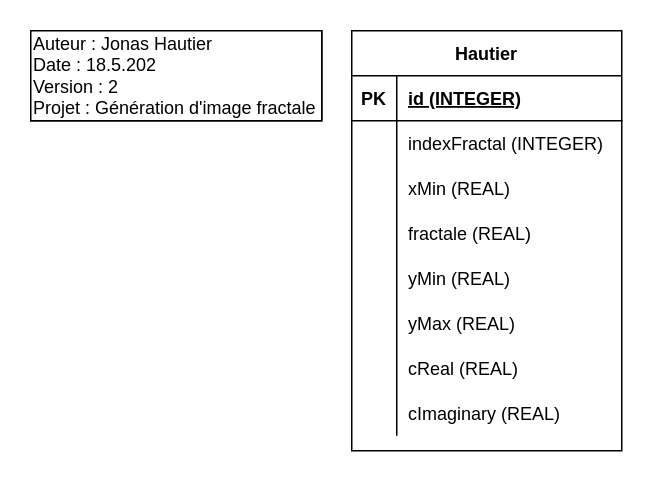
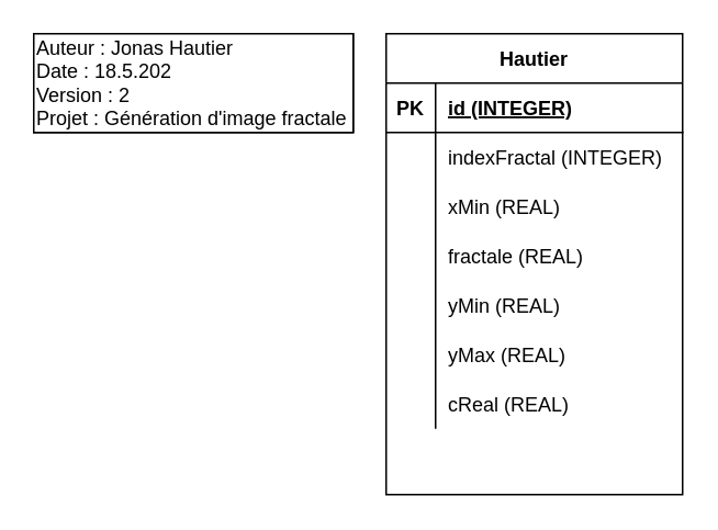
- <mxCell id="28" value="cImaginary (REAL)" style="shape=partialRectangle;connectable=0;fillColor=none;top=0;left=0;bottom=0;right=0;align=left;spacingLeft=6;overflow=hidden;" parent="26" vertex="1"><mxGeometry x="30" width="150" height="30" as="geometry" /></mxCell>
